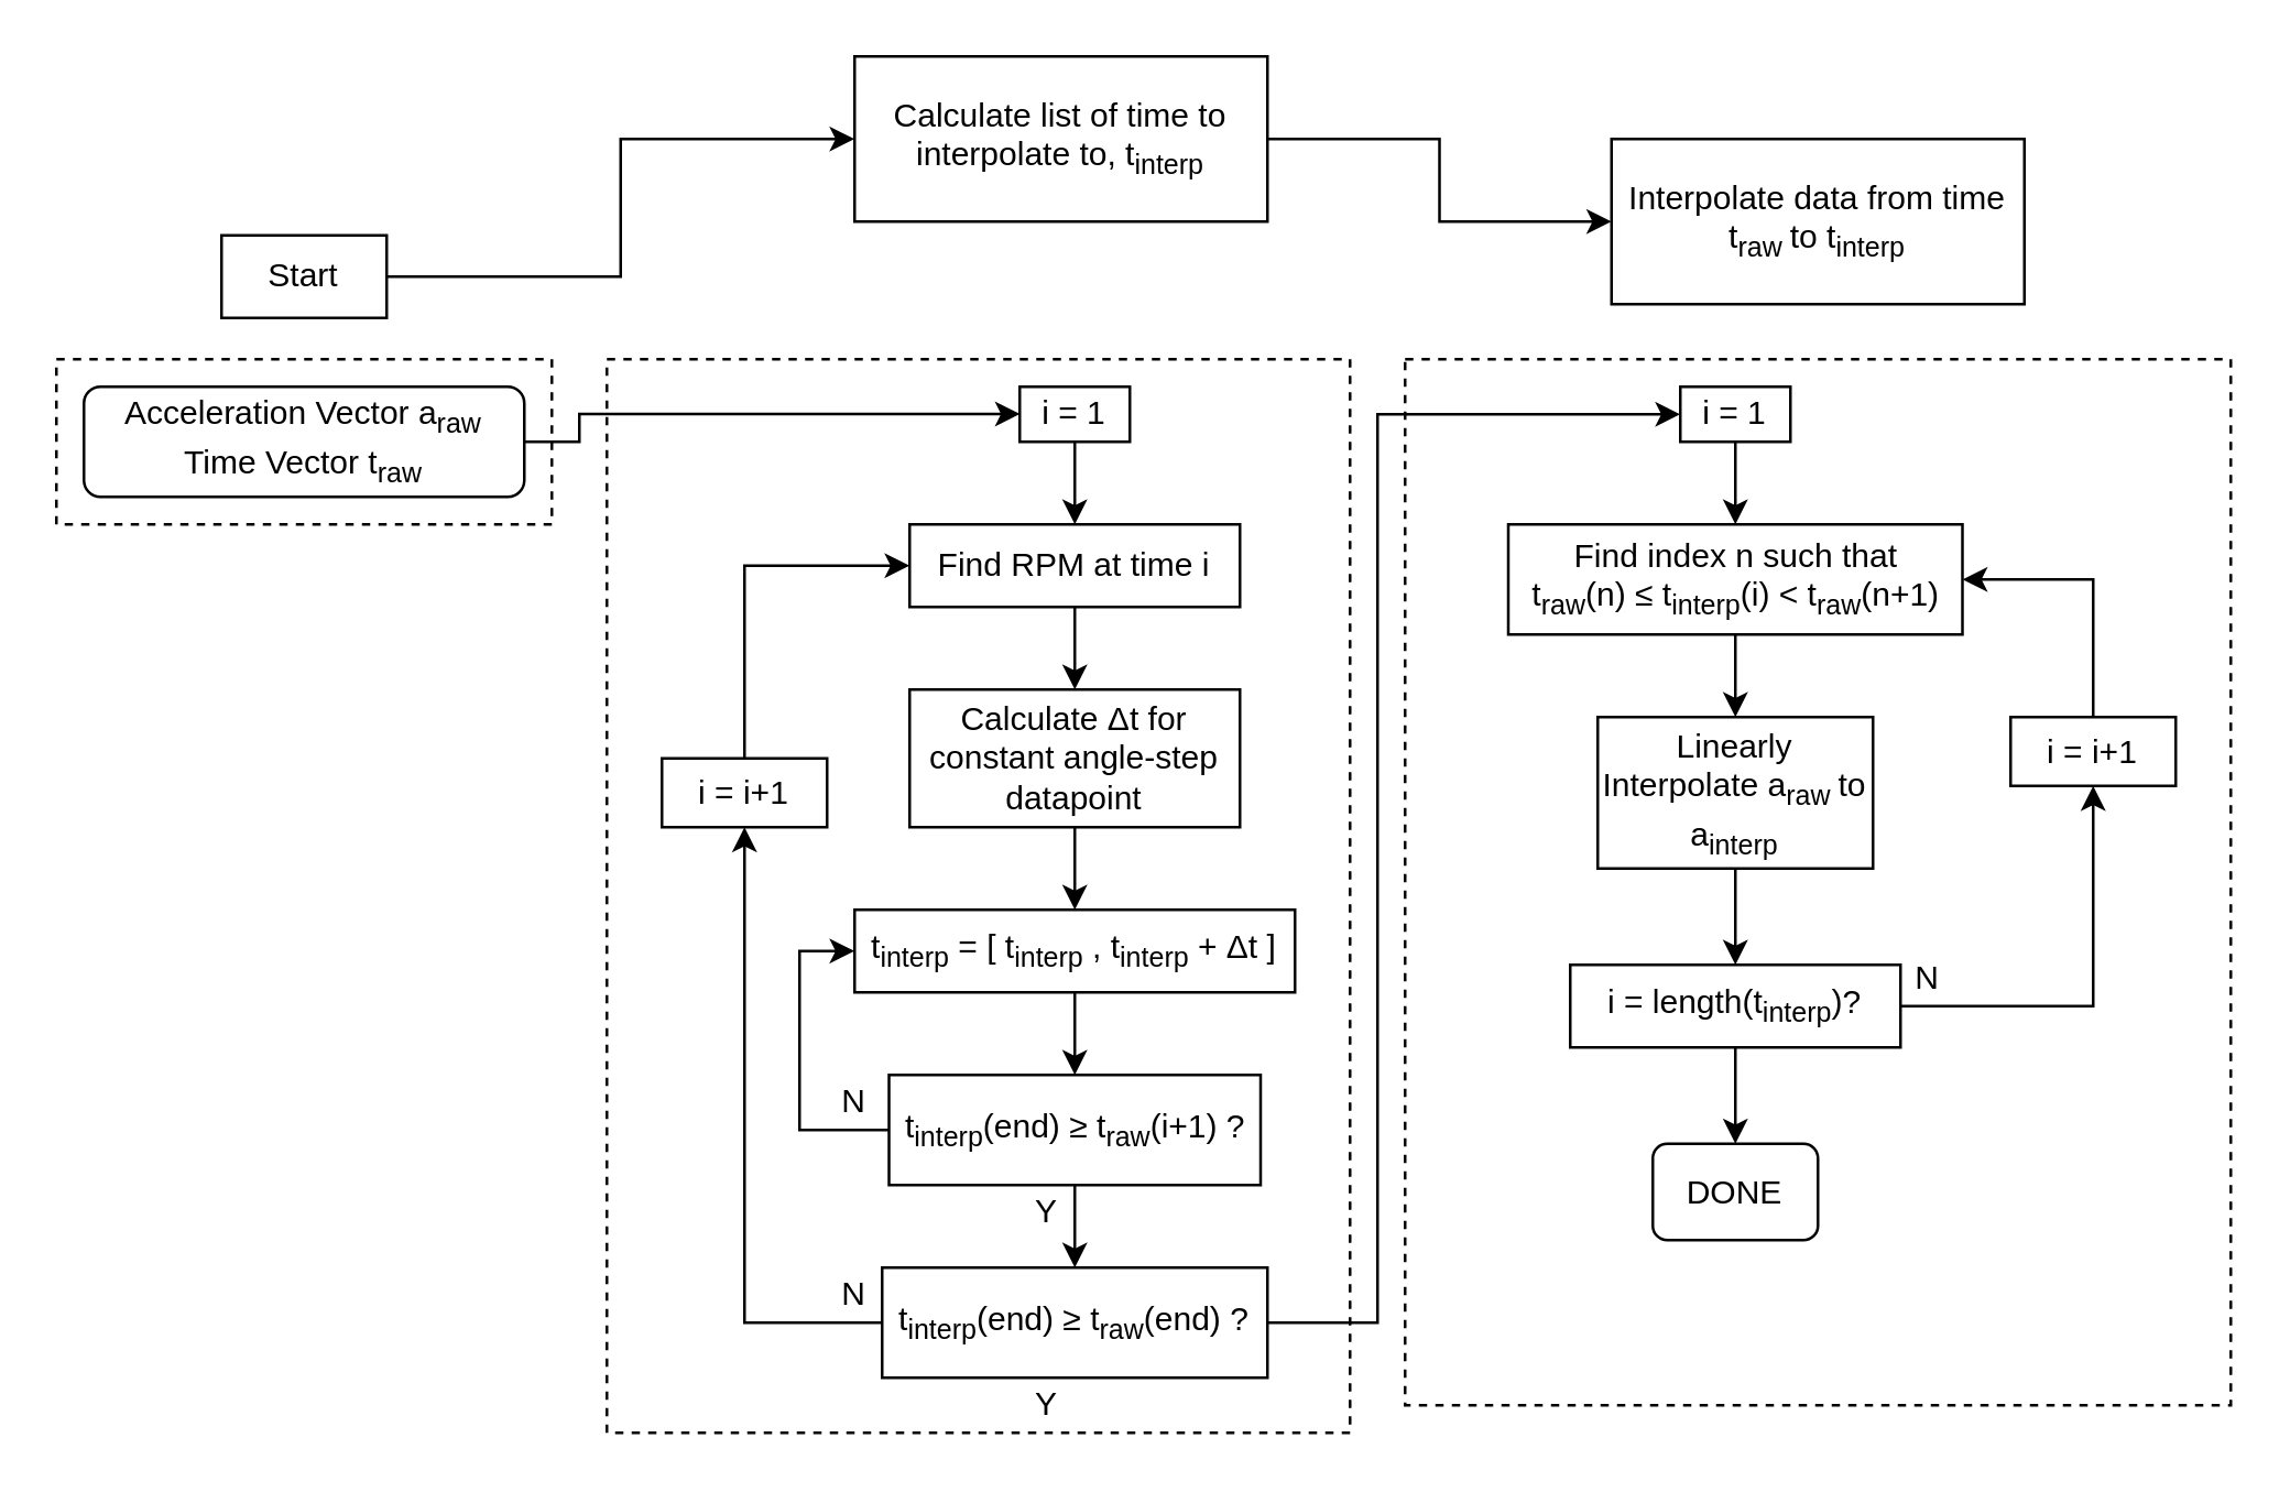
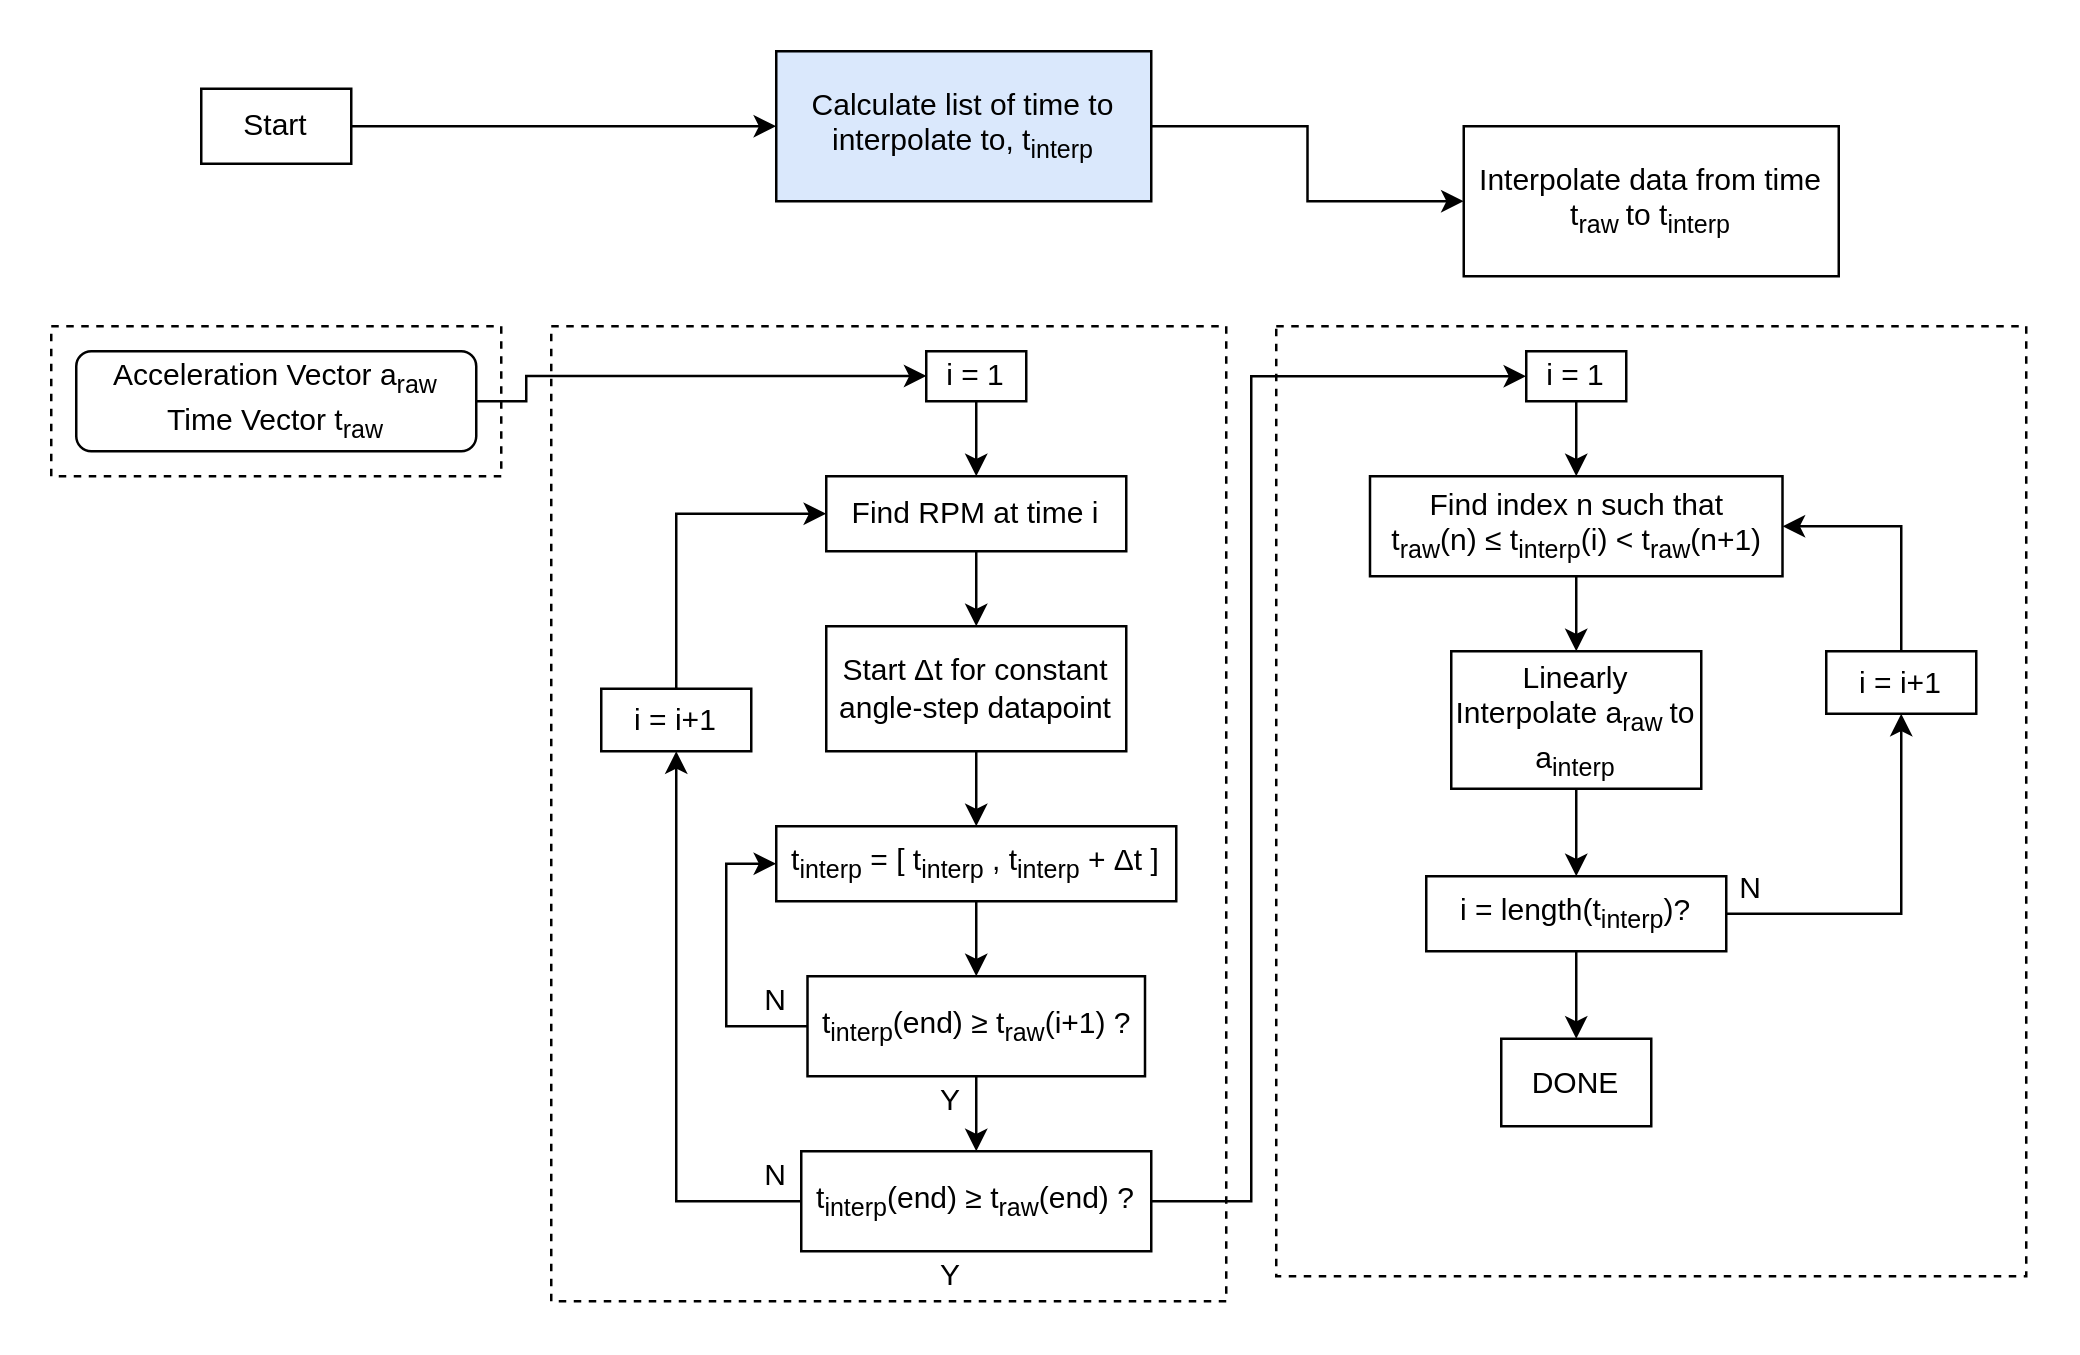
- <mxCell id="29" value="Calculate list of time to interpolate to, t&lt;sub&gt;interp&lt;/sub&gt;" style="rounded=0;whiteSpace=wrap;html=1;" vertex="1" parent="1"><mxGeometry x="310" y="20" width="150" height="60" as="geometry" /></mxCell>
+ <mxCell id="29" value="Calculate list of time to interpolate to, t&lt;sub&gt;interp&lt;/sub&gt;" style="rounded=0;whiteSpace=wrap;html=1;fillColor=#dae8fc;" vertex="1" parent="1"><mxGeometry x="310" y="20" width="150" height="60" as="geometry" /></mxCell>
- <mxCell id="27" value="Start" style="rounded=0;whiteSpace=wrap;html=1;" vertex="1" parent="1"><mxGeometry x="80" y="85" width="60" height="30" as="geometry" /></mxCell>
+ <mxCell id="27" value="Start" style="rounded=0;whiteSpace=wrap;html=1;" vertex="1" parent="1"><mxGeometry x="80" y="35" width="60" height="30" as="geometry" /></mxCell>
- <mxCell id="10" value="Calculate &lt;span class=&quot;ILfuVd NA6bn&quot;&gt;&lt;span class=&quot;hgKElc&quot;&gt;Δ&lt;/span&gt;&lt;/span&gt;t for constant angle-step datapoint" style="rounded=0;whiteSpace=wrap;html=1;" vertex="1" parent="1"><mxGeometry x="330" y="250" width="120" height="50" as="geometry" /></mxCell>
+ <mxCell id="10" value="Start &lt;span class=&quot;ILfuVd NA6bn&quot;&gt;&lt;span class=&quot;hgKElc&quot;&gt;Δ&lt;/span&gt;&lt;/span&gt;t for constant angle-step datapoint" style="rounded=0;whiteSpace=wrap;html=1;" vertex="1" parent="1"><mxGeometry x="330" y="250" width="120" height="50" as="geometry" /></mxCell>
- <mxCell id="45" value="DONE" style="rounded=1;whiteSpace=wrap;html=1;strokeColor=#000000;fillColor=#ffffff;" vertex="1" parent="1"><mxGeometry x="600" y="415" width="60" height="35" as="geometry" /></mxCell>
+ <mxCell id="45" value="DONE" style="whiteSpace=wrap;html=1;strokeColor=#000000;fillColor=#ffffff;rounded=0;" vertex="1" parent="1"><mxGeometry x="600" y="415" width="60" height="35" as="geometry" /></mxCell>
